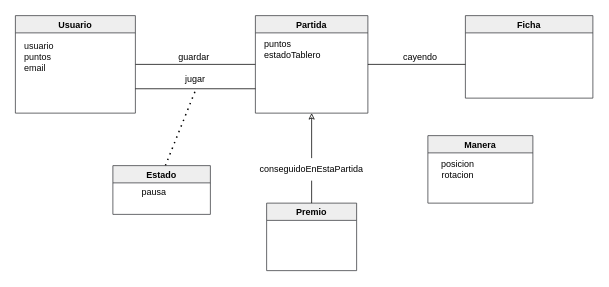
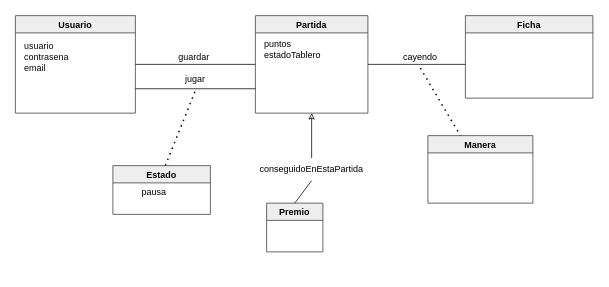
- <mxCell id="4" value="usuario&lt;br&gt;puntos&lt;br&gt;email" style="text;html=1;align=left;verticalAlign=middle;resizable=0;points=[];autosize=1;strokeColor=none;fillColor=none;fontColor=#080808;" parent="3" vertex="1"><mxGeometry x="10" y="30" width="70" height="50" as="geometry" /></mxCell>
+ <mxCell id="4" value="usuario&lt;br&gt;contrasena&lt;br&gt;email" style="text;html=1;align=left;verticalAlign=middle;resizable=0;points=[];autosize=1;strokeColor=none;fillColor=none;fontColor=#080808;" parent="3" vertex="1"><mxGeometry x="10" y="30" width="70" height="50" as="geometry" /></mxCell>
+ <mxCell id="19" value="" style="endArrow=none;dashed=1;html=1;dashPattern=1 3;strokeWidth=2;exitX=0.5;exitY=1;exitDx=0;exitDy=0;strokeColor=#000000;" parent="1" source="22" target="20" edge="1"><mxGeometry width="50" height="50" relative="1" as="geometry"><mxPoint x="550" y="90" as="sourcePoint" /><mxPoint x="550" y="90" as="targetPoint" /></mxGeometry></mxCell>
- <mxCell id="21" value="posicion&lt;br&gt;rotacion" style="text;html=1;strokeColor=none;fillColor=none;align=center;verticalAlign=middle;whiteSpace=wrap;rounded=0;fontColor=#000000;" parent="20" vertex="1"><mxGeometry x="10" y="30" width="60" height="30" as="geometry" /></mxCell>
- <mxCell id="11" value="Premio" style="swimlane;fillColor=#eeeeee;strokeColor=#36393d;fontColor=#000000;" parent="1" vertex="1"><mxGeometry x="355" y="270" width="120" height="90" as="geometry" /></mxCell>
+ <mxCell id="11" value="Premio" style="swimlane;fillColor=#eeeeee;strokeColor=#36393d;fontColor=#000000;" parent="1" vertex="1"><mxGeometry x="355" y="270" width="75" height="65" as="geometry" /></mxCell>
